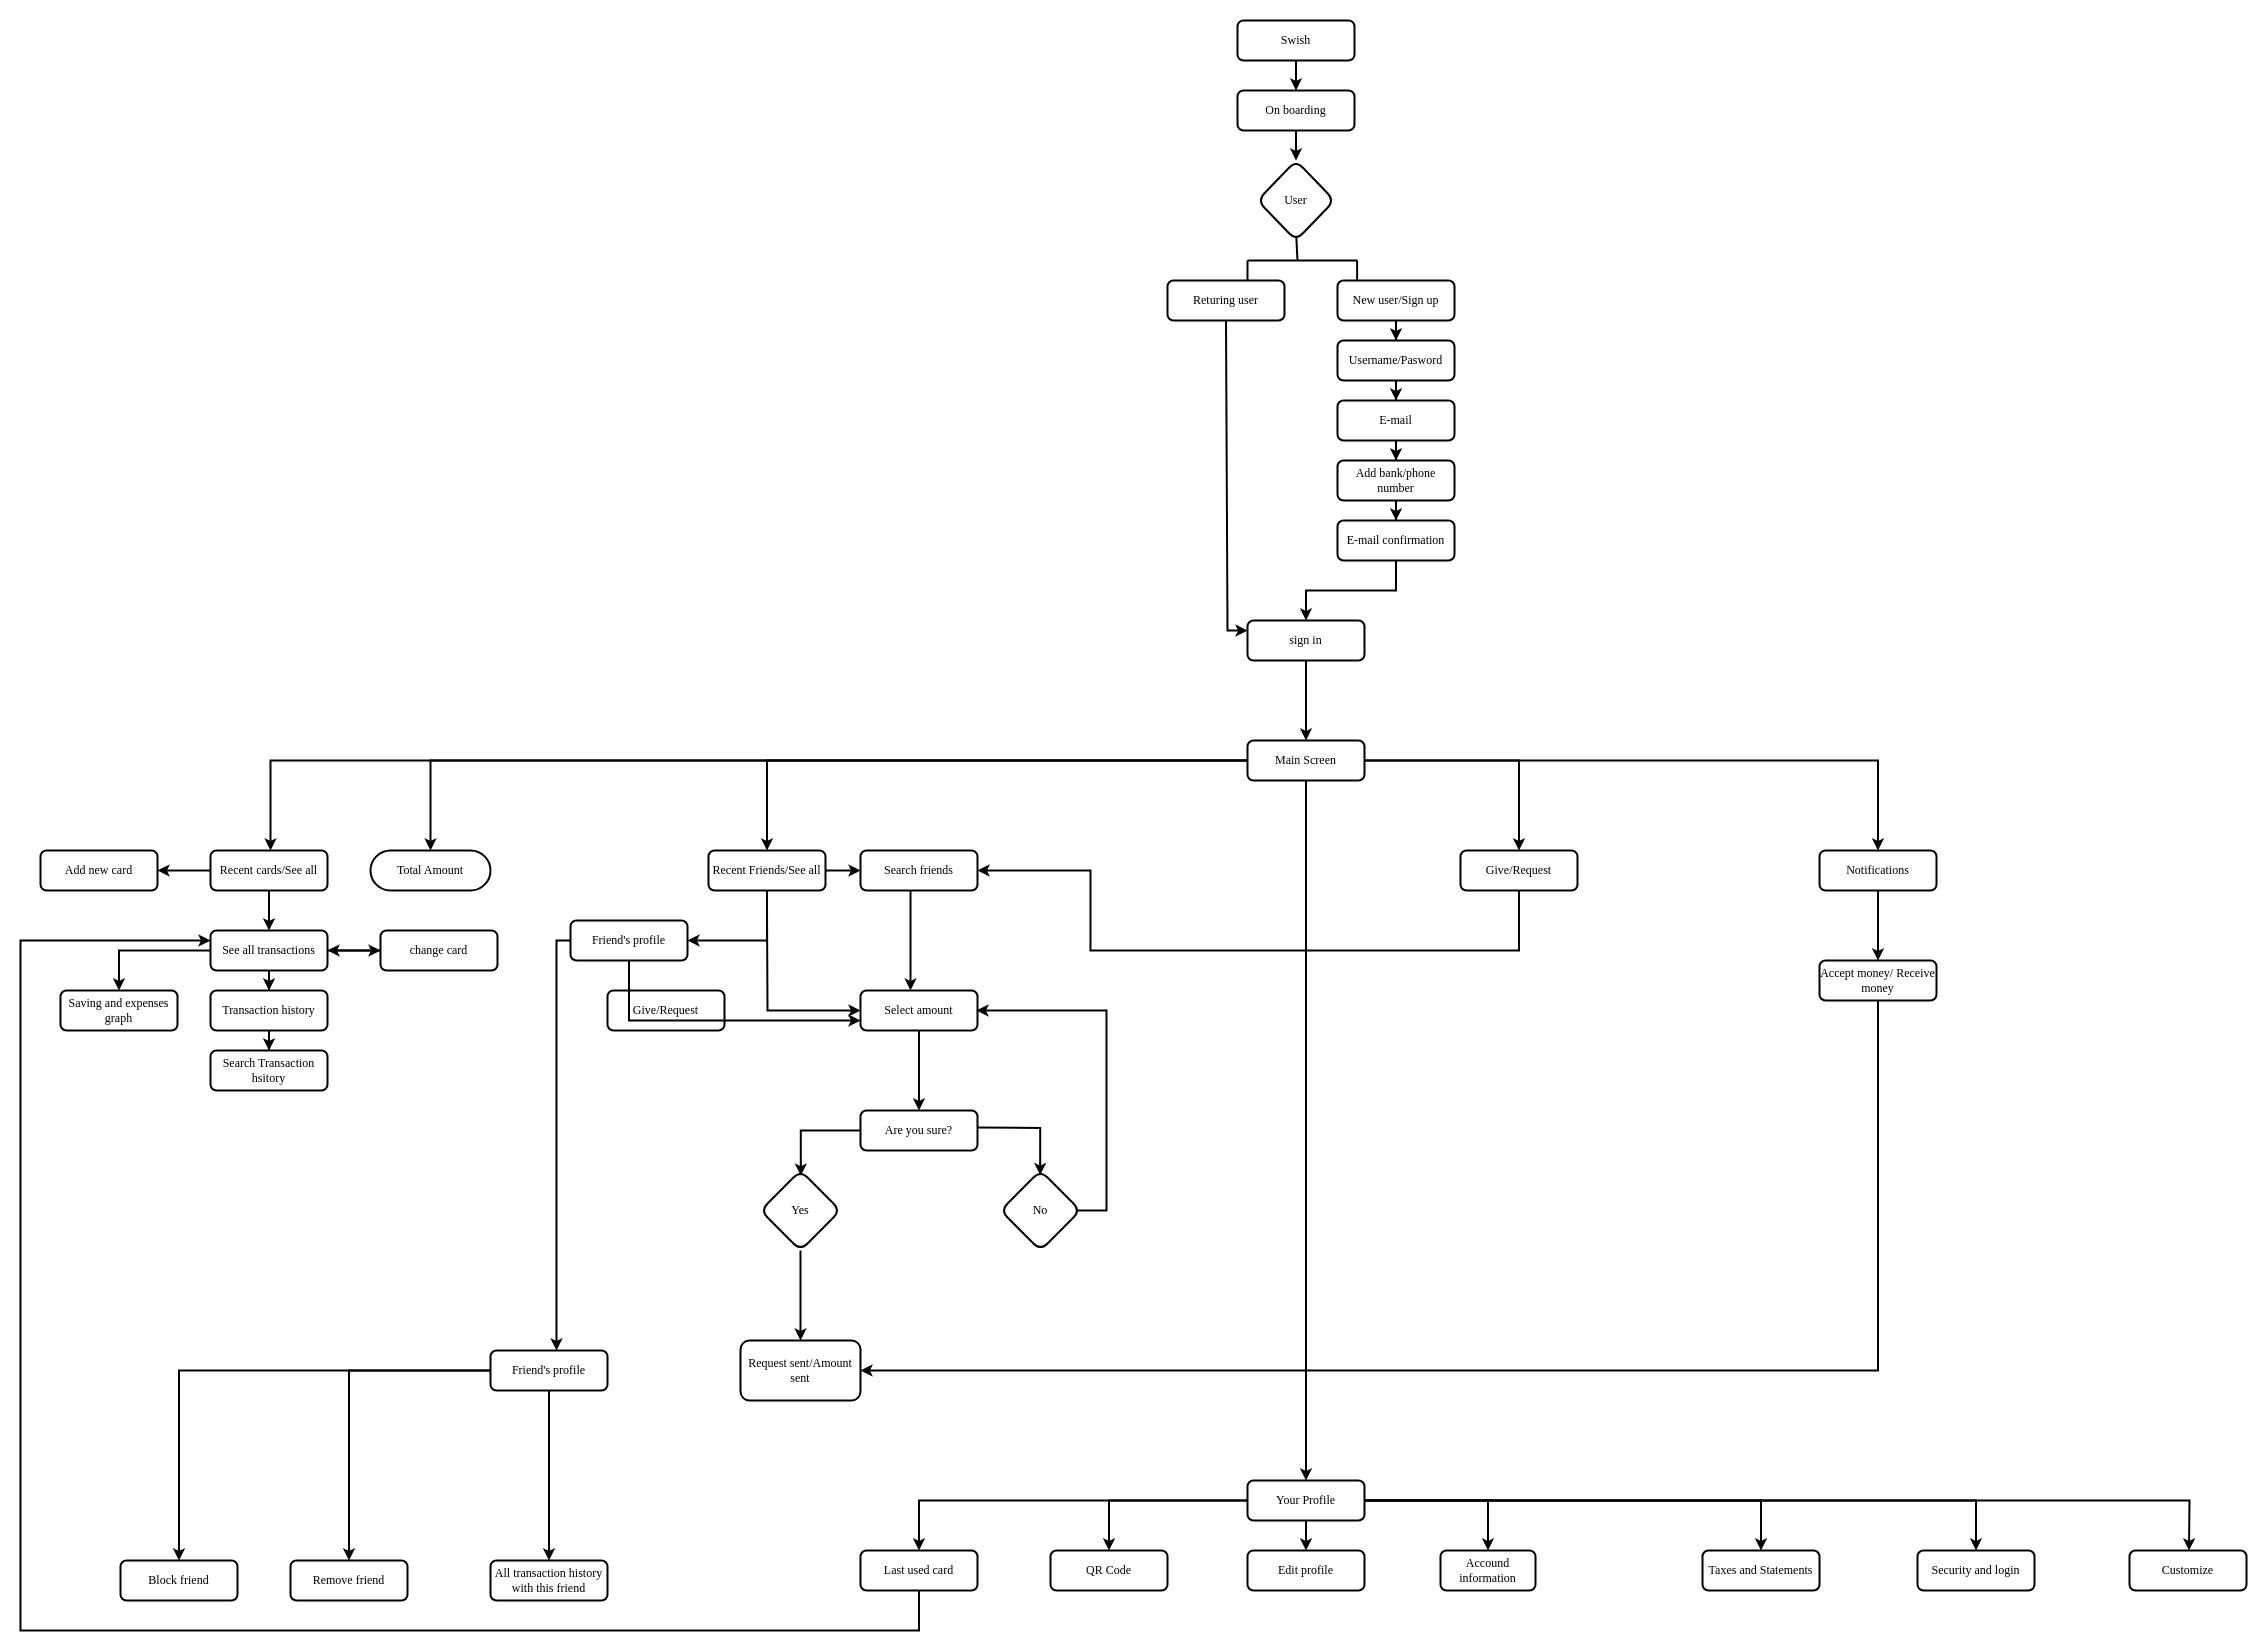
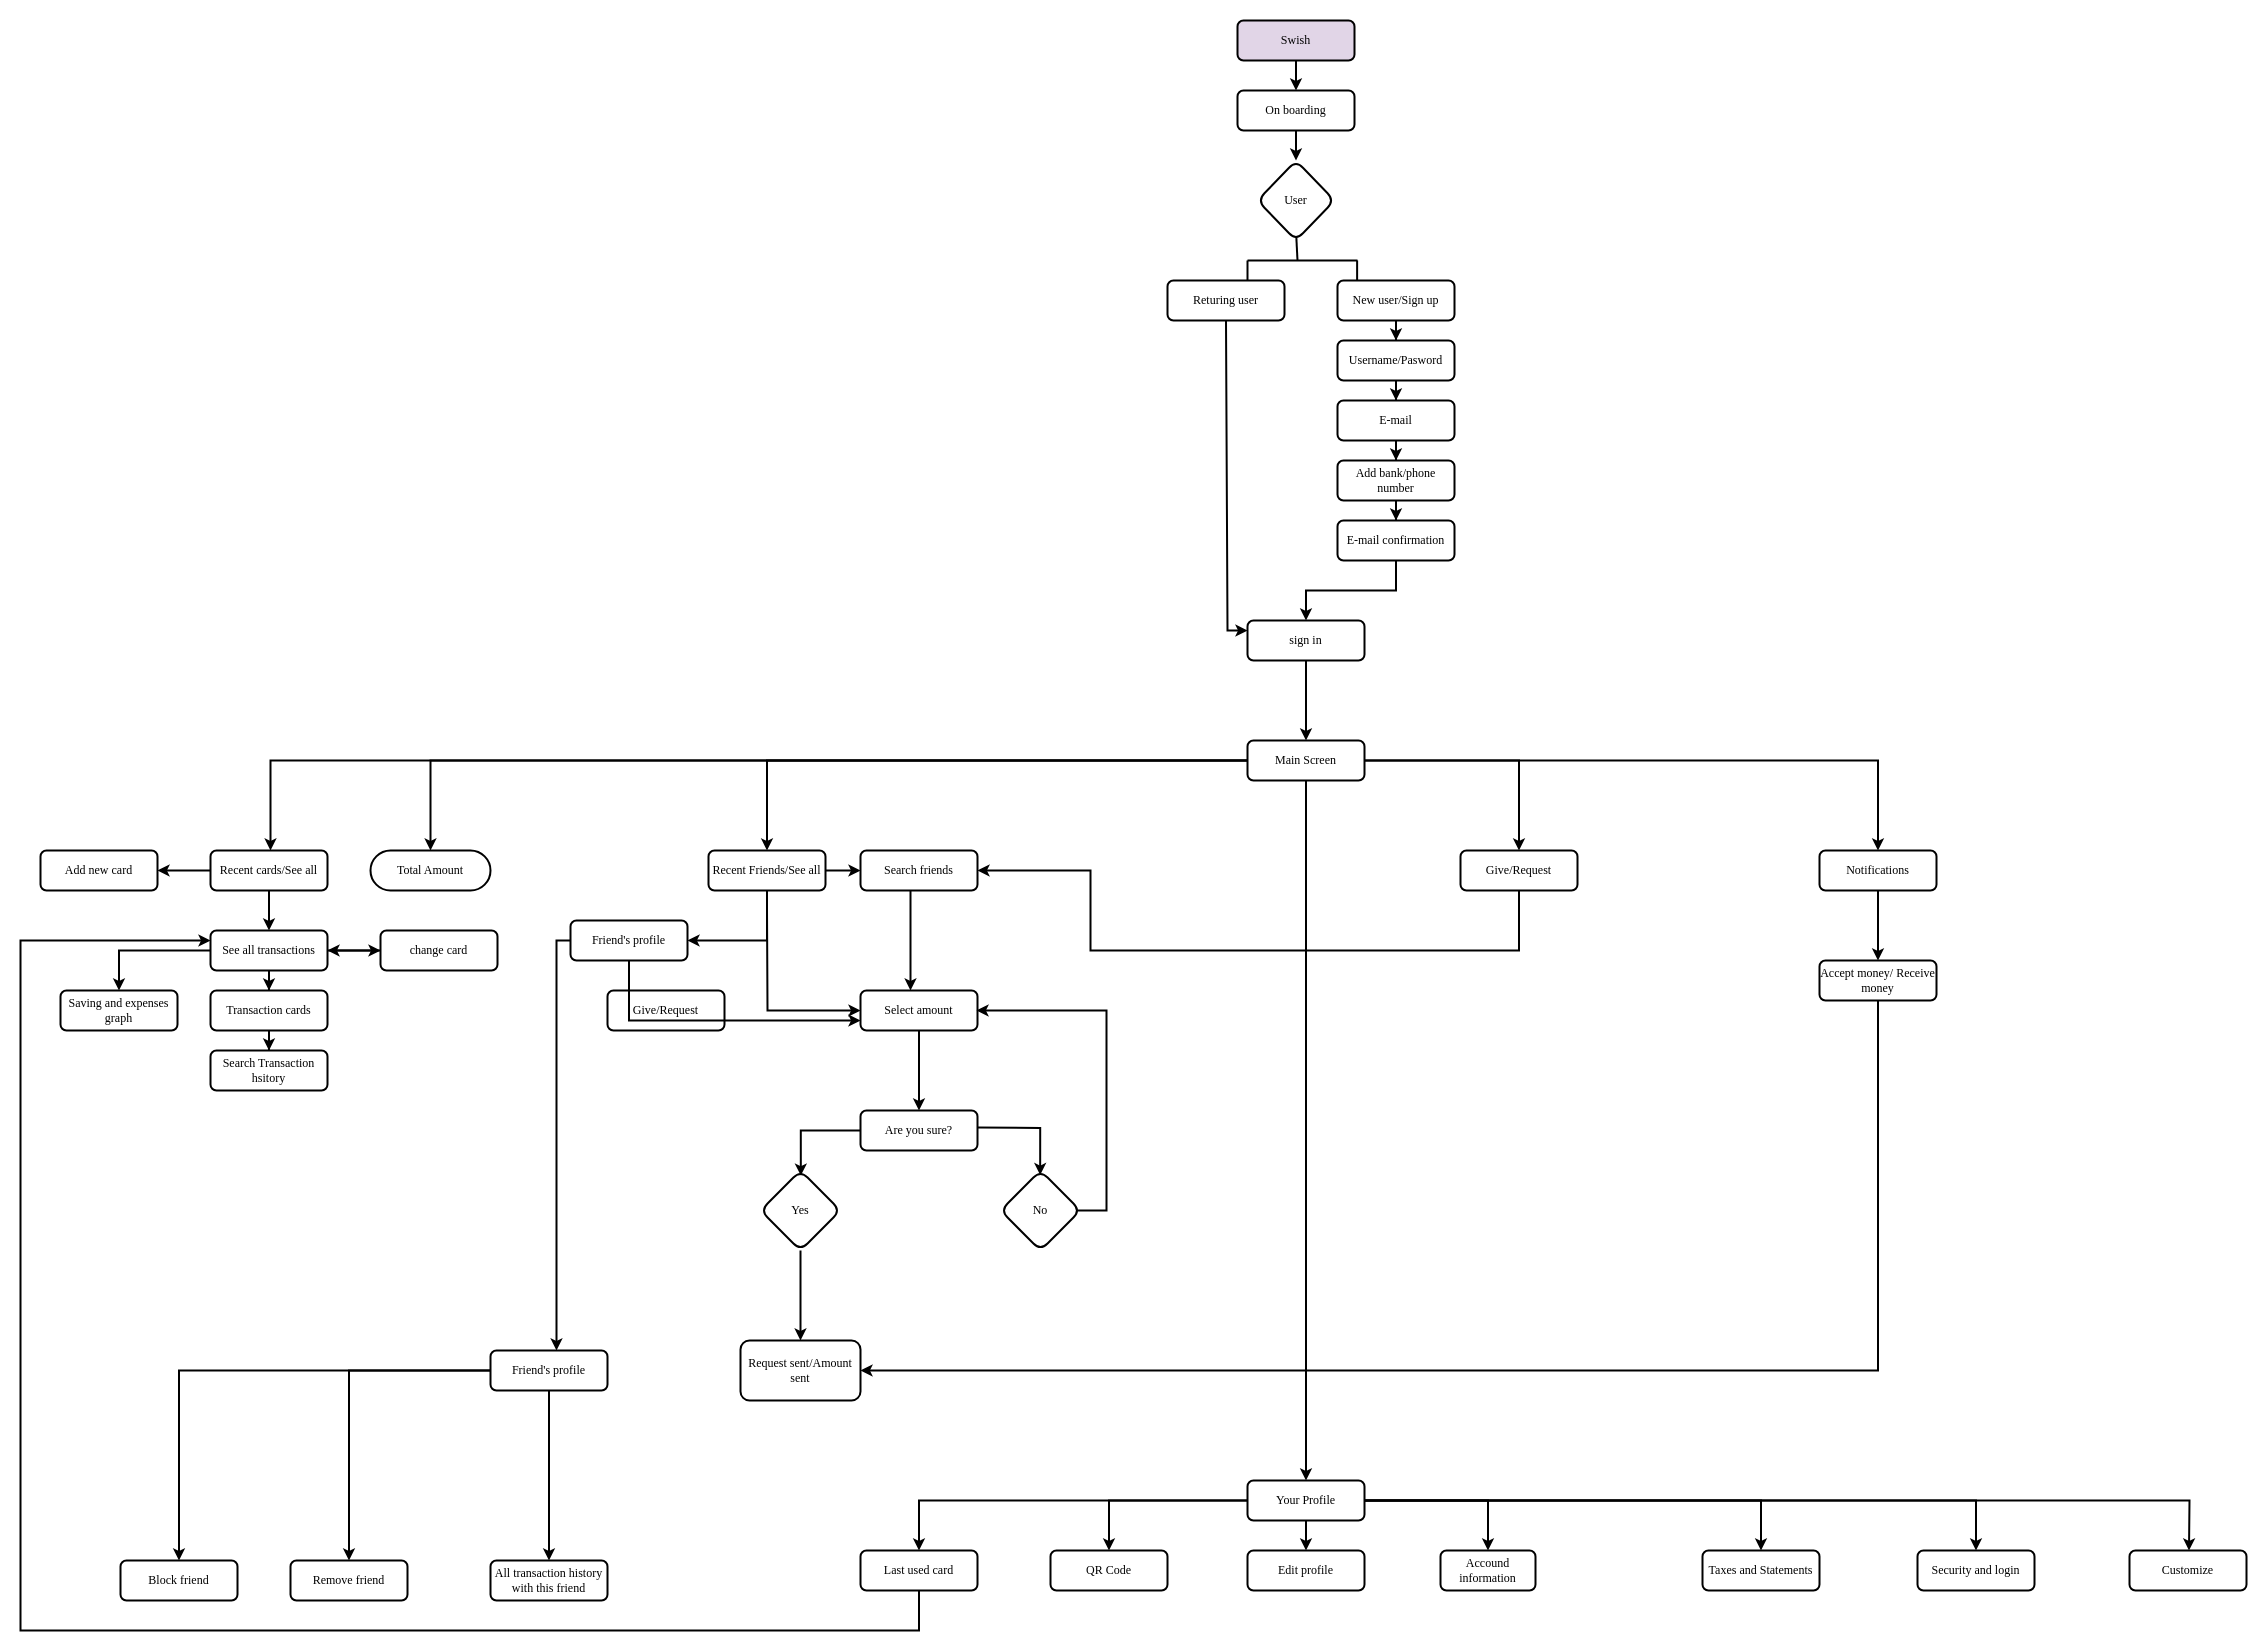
- <mxCell id="3" value="Swish" style="rounded=1;whiteSpace=wrap;html=1;fontSize=12;glass=0;strokeWidth=2;shadow=0;fontFamily=Baloo;fontStyle=0;fontSource=https%3A%2F%2Ffonts.googleapis.com%2Fcss%3Ffamily%3DBaloo;labelBackgroundColor=none;" parent="1" vertex="1"><mxGeometry x="1237" y="20" width="117" height="40" as="geometry" /></mxCell>
+ <mxCell id="3" value="Swish" style="rounded=1;whiteSpace=wrap;html=1;fontSize=12;glass=0;strokeWidth=2;shadow=0;fontFamily=Baloo;fontStyle=0;fontSource=https%3A%2F%2Ffonts.googleapis.com%2Fcss%3Ffamily%3DBaloo;labelBackgroundColor=none;fillColor=#e1d5e7;" parent="1" vertex="1"><mxGeometry x="1237" y="20" width="117" height="40" as="geometry" /></mxCell>
- <mxCell id="55" value="Transaction history" style="rounded=1;whiteSpace=wrap;html=1;fontSize=12;glass=0;strokeWidth=2;shadow=0;fontFamily=Baloo;fontStyle=0;fontSource=https%3A%2F%2Ffonts.googleapis.com%2Fcss%3Ffamily%3DBaloo;labelBackgroundColor=none;fillColor=none;" vertex="1" parent="1"><mxGeometry x="210" y="990" width="117" height="40" as="geometry" /></mxCell>
+ <mxCell id="55" value="Transaction cards" style="rounded=1;whiteSpace=wrap;html=1;fontSize=12;glass=0;strokeWidth=2;shadow=0;fontFamily=Baloo;fontStyle=0;fontSource=https%3A%2F%2Ffonts.googleapis.com%2Fcss%3Ffamily%3DBaloo;labelBackgroundColor=none;fillColor=none;" vertex="1" parent="1"><mxGeometry x="210" y="990" width="117" height="40" as="geometry" /></mxCell>
